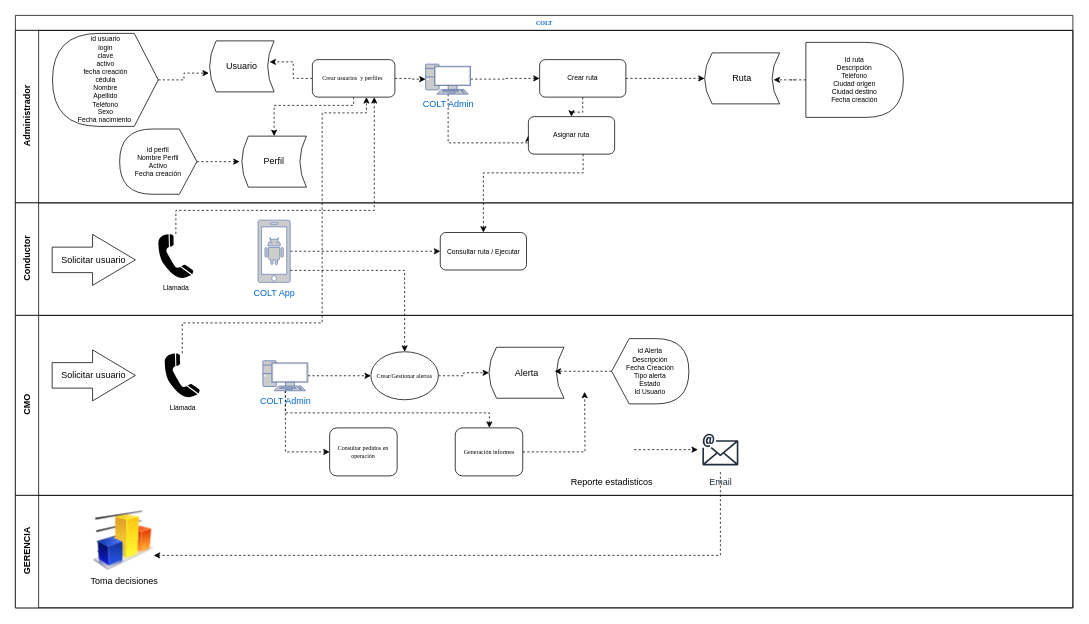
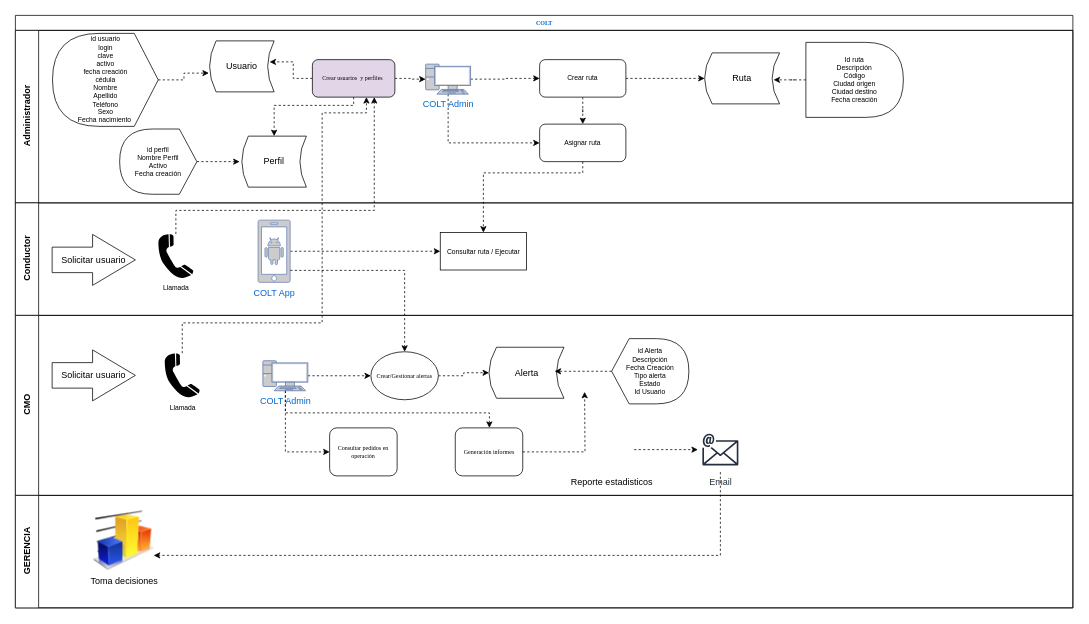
- <mxCell id="7" value="Crear usuarios&amp;nbsp; y perfiles&amp;nbsp;" style="rounded=1;whiteSpace=wrap;html=1;shadow=0;labelBackgroundColor=none;strokeColor=#000000;strokeWidth=1;fillColor=#ffffff;fontFamily=Verdana;fontSize=8;fontColor=#000000;align=center;" parent="3" vertex="1"><mxGeometry x="396" y="39" width="110" height="50" as="geometry" /></mxCell>
+ <mxCell id="7" value="Crear usuarios&amp;nbsp; y perfiles&amp;nbsp;" style="rounded=1;whiteSpace=wrap;html=1;shadow=0;labelBackgroundColor=none;strokeColor=#000000;strokeWidth=1;fillColor=#e1d5e7;fontFamily=Verdana;fontSize=8;fontColor=#000000;align=center;" parent="3" vertex="1"><mxGeometry x="396" y="39" width="110" height="50" as="geometry" /></mxCell>
- <mxCell id="12" value="Id ruta&lt;br&gt;Descripción&lt;br&gt;Teléfono&lt;br&gt;Ciudad origen&lt;br&gt;Ciudad destino&lt;br&gt;Fecha creación&lt;br style=&quot;font-size: 9px&quot;&gt;" style="shape=display;whiteSpace=wrap;html=1;size=0;fontSize=9;" parent="3" vertex="1"><mxGeometry x="1054" y="16" width="130" height="100" as="geometry" /></mxCell>
+ <mxCell id="12" value="Id ruta&lt;br&gt;Descripción&lt;br&gt;Código&lt;br&gt;Ciudad origen&lt;br&gt;Ciudad destino&lt;br&gt;Fecha creación&lt;br style=&quot;font-size: 9px&quot;&gt;" style="shape=display;whiteSpace=wrap;html=1;size=0;fontSize=9;" parent="3" vertex="1"><mxGeometry x="1054" y="16" width="130" height="100" as="geometry" /></mxCell>
- <mxCell id="22" value="Asignar ruta" style="rounded=1;whiteSpace=wrap;html=1;fontSize=9;" vertex="1" parent="3"><mxGeometry x="684" y="115" width="115" height="50" as="geometry" /></mxCell>
+ <mxCell id="22" value="Asignar ruta" style="rounded=1;whiteSpace=wrap;html=1;fontSize=9;" vertex="1" parent="3"><mxGeometry x="699" y="125" width="115" height="50" as="geometry" /></mxCell>
- <mxCell id="28" value="Consultar ruta / Ejecutar" style="rounded=1;whiteSpace=wrap;html=1;fontSize=9;" vertex="1" parent="23"><mxGeometry x="566.5" y="39.5" width="115" height="50" as="geometry" /></mxCell>
+ <mxCell id="28" value="Consultar ruta / Ejecutar" style="whiteSpace=wrap;html=1;fontSize=9;rounded=0;" vertex="1" parent="23"><mxGeometry x="566.5" y="39.5" width="115" height="50" as="geometry" /></mxCell>
